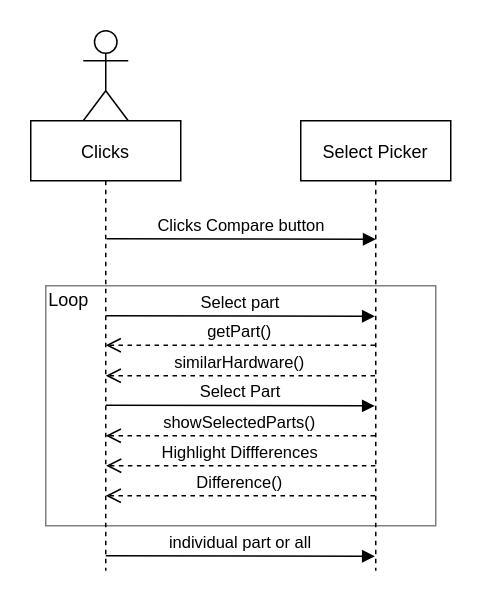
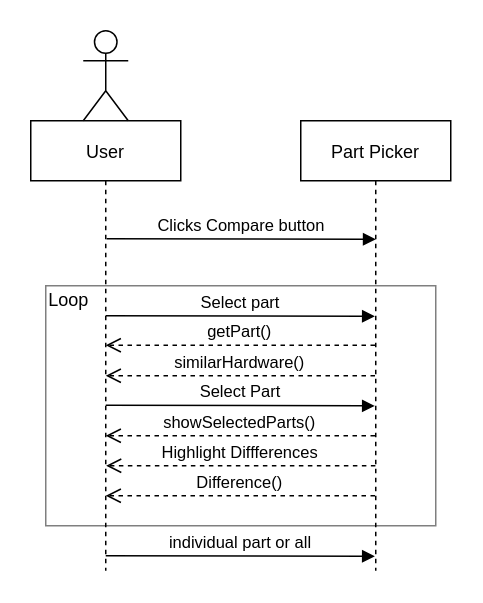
- <mxCell id="3" value="Clicks" style="shape=umlLifeline;perimeter=lifelinePerimeter;container=1;collapsible=0;recursiveResize=0;rounded=0;shadow=0;strokeWidth=1;" parent="1" vertex="1"><mxGeometry x="20" y="80" width="100" height="300" as="geometry" /></mxCell>
+ <mxCell id="3" value="User" style="shape=umlLifeline;perimeter=lifelinePerimeter;container=1;collapsible=0;recursiveResize=0;rounded=0;shadow=0;strokeWidth=1;" parent="1" vertex="1"><mxGeometry x="20" y="80" width="100" height="300" as="geometry" /></mxCell>
- <mxCell id="5" value="Select Picker" style="shape=umlLifeline;perimeter=lifelinePerimeter;container=1;collapsible=0;recursiveResize=0;rounded=0;shadow=0;strokeWidth=1;" parent="1" vertex="1"><mxGeometry x="200" y="80" width="100" height="300" as="geometry" /></mxCell>
+ <mxCell id="5" value="Part Picker" style="shape=umlLifeline;perimeter=lifelinePerimeter;container=1;collapsible=0;recursiveResize=0;rounded=0;shadow=0;strokeWidth=1;" parent="1" vertex="1"><mxGeometry x="200" y="80" width="100" height="300" as="geometry" /></mxCell>
